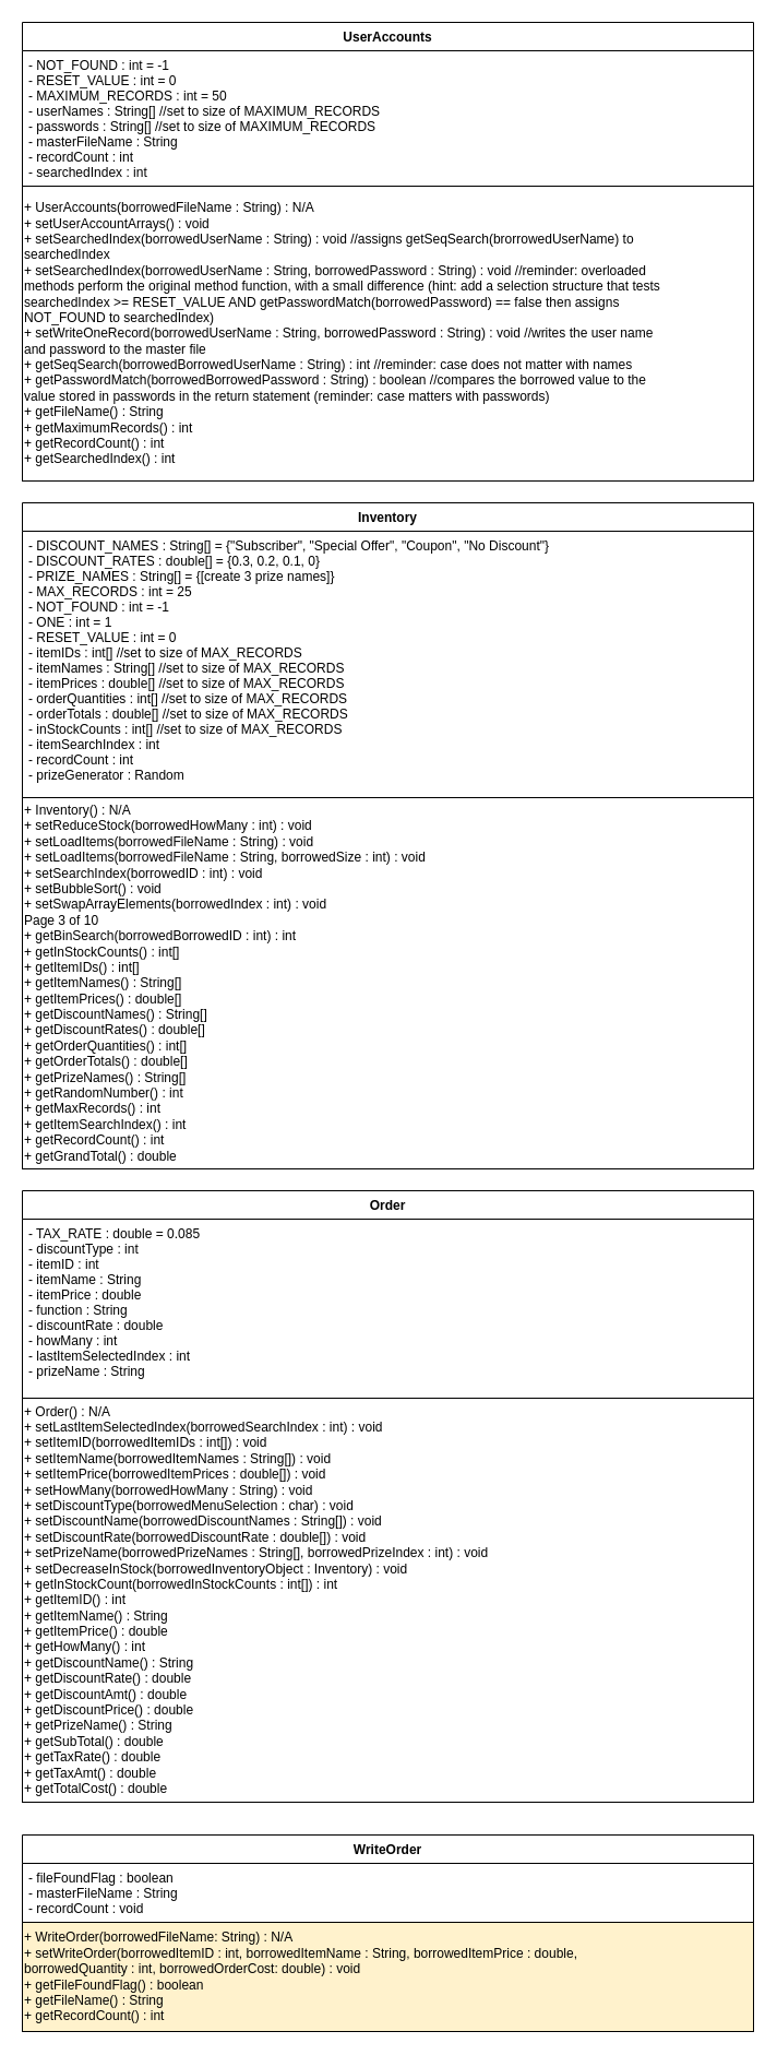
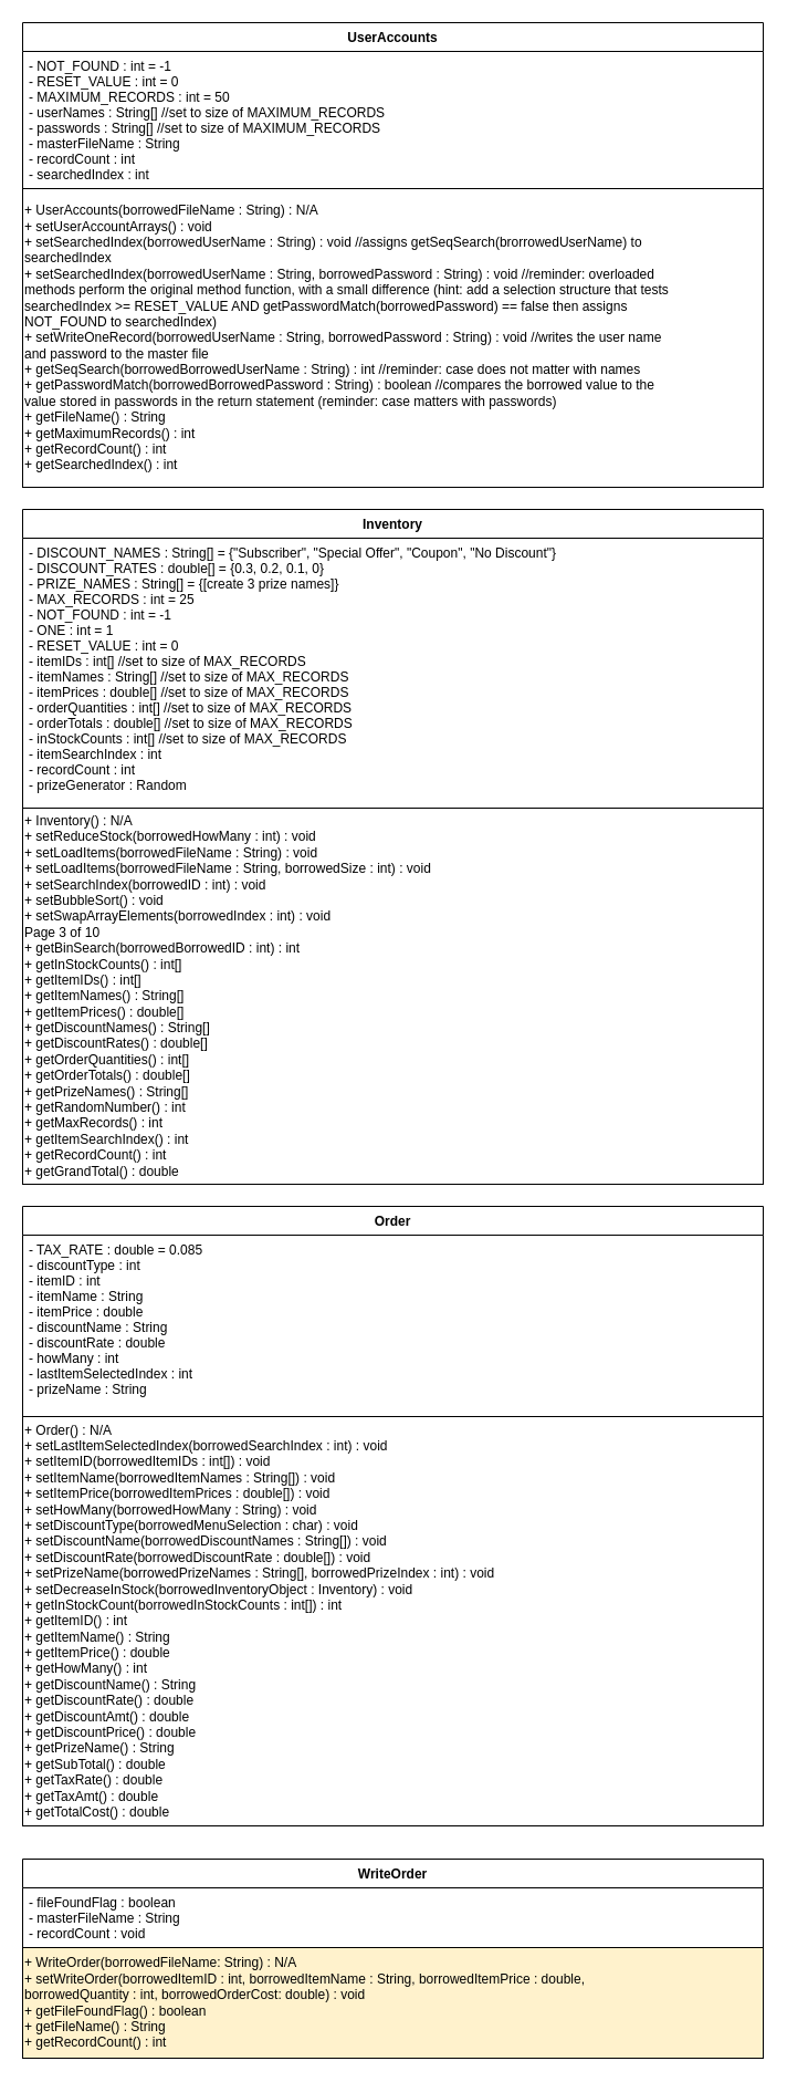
- <mxCell id="11" value="- TAX_RATE : double = 0.085&#10;- discountType : int&#10;- itemID : int&#10;- itemName : String&#10;- itemPrice : double&#10;- function : String&#10;- discountRate : double&#10;- howMany : int&#10;- lastItemSelectedIndex : int&#10;- prizeName : String" style="text;strokeColor=none;fillColor=none;align=left;verticalAlign=top;spacingLeft=4;spacingRight=4;overflow=hidden;rotatable=0;points=[[0,0.5],[1,0.5]];portConstraint=eastwest;" parent="10" vertex="1"><mxGeometry y="26" width="670" height="240" as="geometry" /></mxCell>
+ <mxCell id="11" value="- TAX_RATE : double = 0.085&#10;- discountType : int&#10;- itemID : int&#10;- itemName : String&#10;- itemPrice : double&#10;- discountName : String&#10;- discountRate : double&#10;- howMany : int&#10;- lastItemSelectedIndex : int&#10;- prizeName : String" style="text;strokeColor=none;fillColor=none;align=left;verticalAlign=top;spacingLeft=4;spacingRight=4;overflow=hidden;rotatable=0;points=[[0,0.5],[1,0.5]];portConstraint=eastwest;" parent="10" vertex="1"><mxGeometry y="26" width="670" height="240" as="geometry" /></mxCell>
